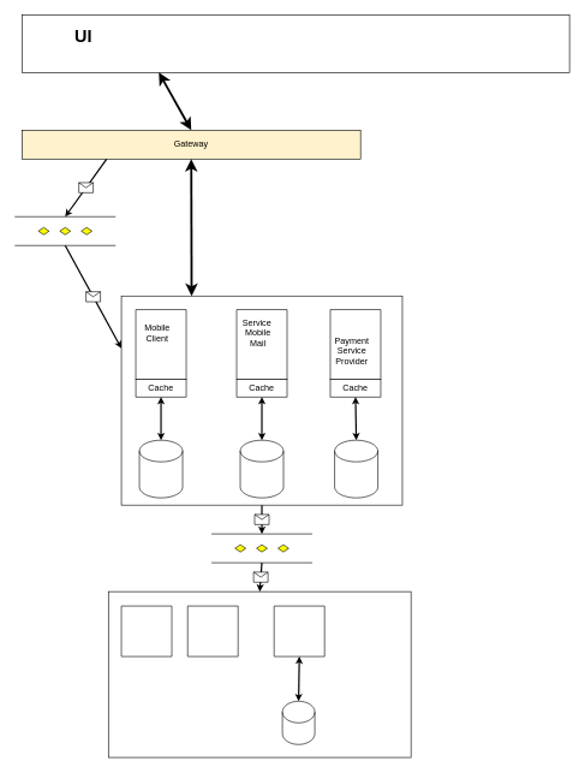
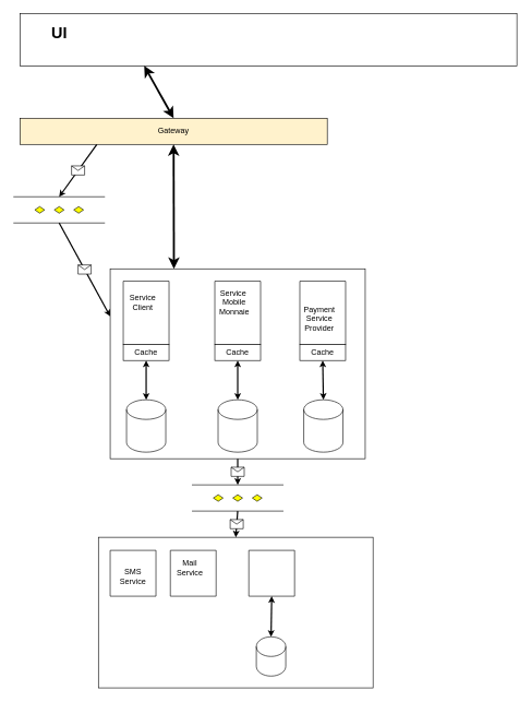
- <mxCell id="3" value="UI" style="text;strokeColor=none;fillColor=none;html=1;fontSize=24;fontStyle=1;verticalAlign=middle;align=center;" vertex="1" parent="1"><mxGeometry x="65" y="30" width="100" height="40" as="geometry" /></mxCell>
+ <mxCell id="3" value="UI" style="text;strokeColor=none;fillColor=none;html=1;fontSize=24;fontStyle=1;verticalAlign=middle;align=center;" vertex="1" parent="1"><mxGeometry x="40" y="30" width="100" height="40" as="geometry" /></mxCell>
- <mxCell id="18" value="Mobile Client" style="text;html=1;strokeColor=none;fillColor=none;align=center;verticalAlign=middle;whiteSpace=wrap;rounded=0;" vertex="1" parent="15"><mxGeometry x="10" y="24.23" width="40" height="16.153" as="geometry" /></mxCell>
+ <mxCell id="18" value="Service Client" style="text;html=1;strokeColor=none;fillColor=none;align=center;verticalAlign=middle;whiteSpace=wrap;rounded=0;" vertex="1" parent="15"><mxGeometry x="10" y="24.23" width="40" height="16.153" as="geometry" /></mxCell>
- <mxCell id="22" value="Service&amp;nbsp; Mobile Mail" style="text;html=1;strokeColor=none;fillColor=none;align=center;verticalAlign=middle;whiteSpace=wrap;rounded=0;" vertex="1" parent="19"><mxGeometry x="10" y="24.23" width="40" height="16.153" as="geometry" /></mxCell>
+ <mxCell id="22" value="Service&amp;nbsp; Mobile Monnaie" style="text;html=1;strokeColor=none;fillColor=none;align=center;verticalAlign=middle;whiteSpace=wrap;rounded=0;" vertex="1" parent="19"><mxGeometry x="10" y="24.23" width="40" height="16.153" as="geometry" /></mxCell>
+ <mxCell id="38" value="Mail Service" style="text;html=1;strokeColor=none;fillColor=none;align=center;verticalAlign=middle;whiteSpace=wrap;rounded=0;" vertex="1" parent="37"><mxGeometry x="10" y="15.77" width="40" height="20" as="geometry" /></mxCell>
+ <mxCell id="36" value="SMS Service" style="text;html=1;strokeColor=none;fillColor=none;align=center;verticalAlign=middle;whiteSpace=wrap;rounded=0;" vertex="1" parent="34"><mxGeometry x="15" y="30" width="40" height="20" as="geometry" /></mxCell>
